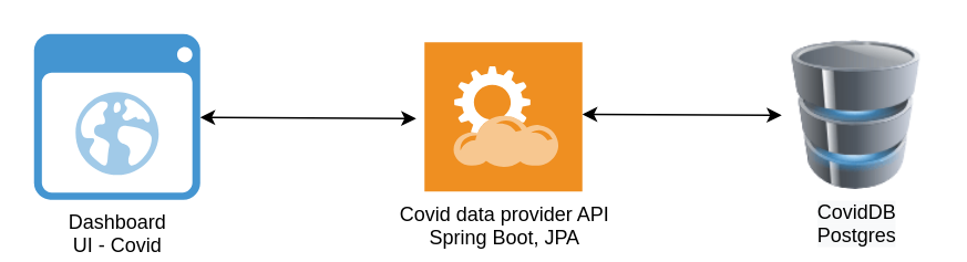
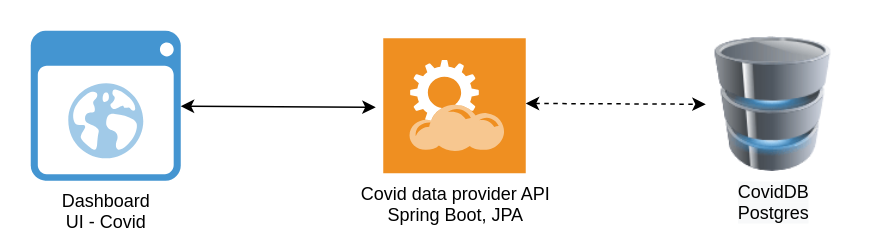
- <mxCell id="5" value="" style="endArrow=classic;startArrow=classic;html=1;exitX=1;exitY=0.483;exitDx=0;exitDy=0;exitPerimeter=0;entryX=0;entryY=0.5;entryDx=0;entryDy=0;" edge="1" parent="1" source="3" target="4"><mxGeometry width="50" height="50" relative="1" as="geometry"><mxPoint x="320" y="80" as="sourcePoint" /><mxPoint x="470" y="66" as="targetPoint" /></mxGeometry></mxCell>
+ <mxCell id="5" value="" style="endArrow=classic;startArrow=classic;html=1;exitX=1;exitY=0.483;exitDx=0;exitDy=0;exitPerimeter=0;entryX=0;entryY=0.5;entryDx=0;entryDy=0;dashed=1;" edge="1" parent="1" source="3" target="4"><mxGeometry width="50" height="50" relative="1" as="geometry"><mxPoint x="320" y="80" as="sourcePoint" /><mxPoint x="470" y="66" as="targetPoint" /></mxGeometry></mxCell>
